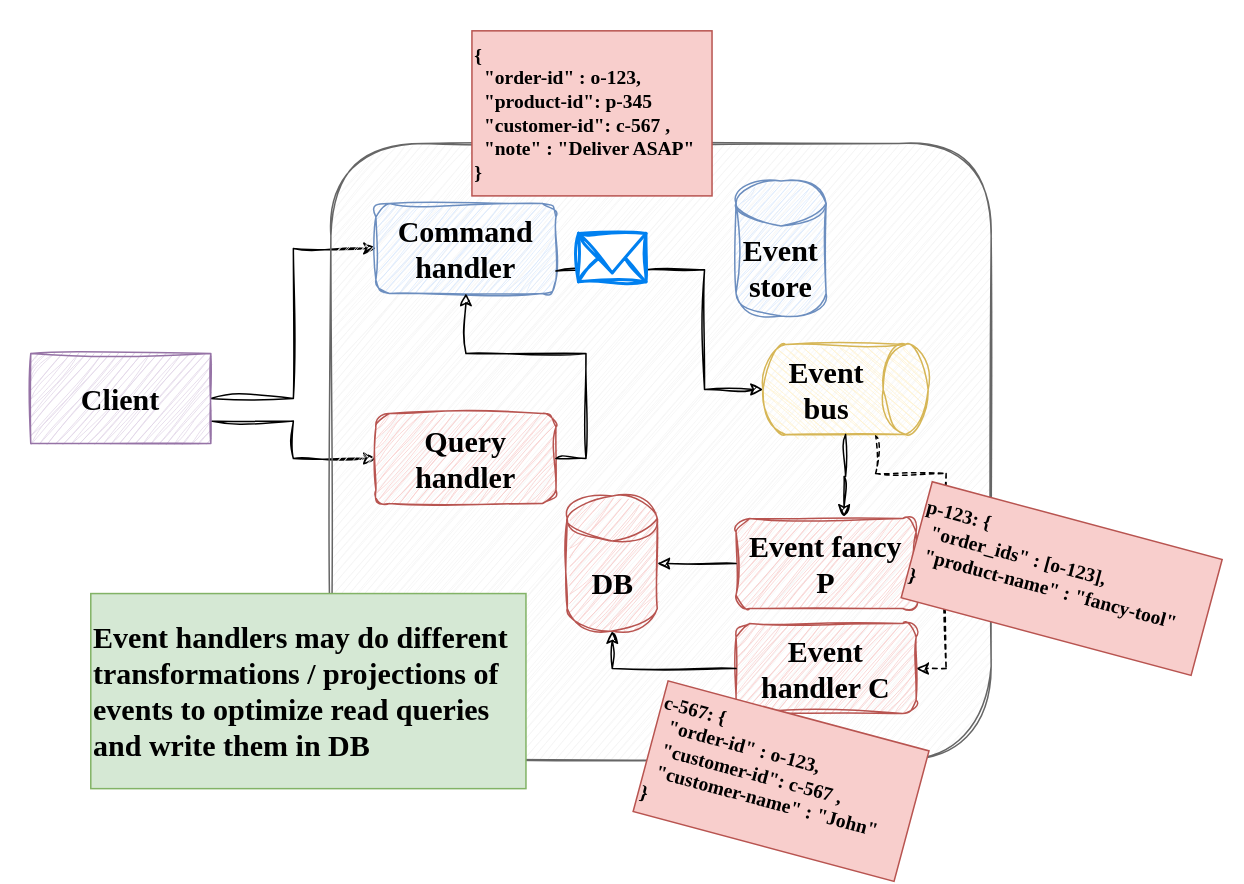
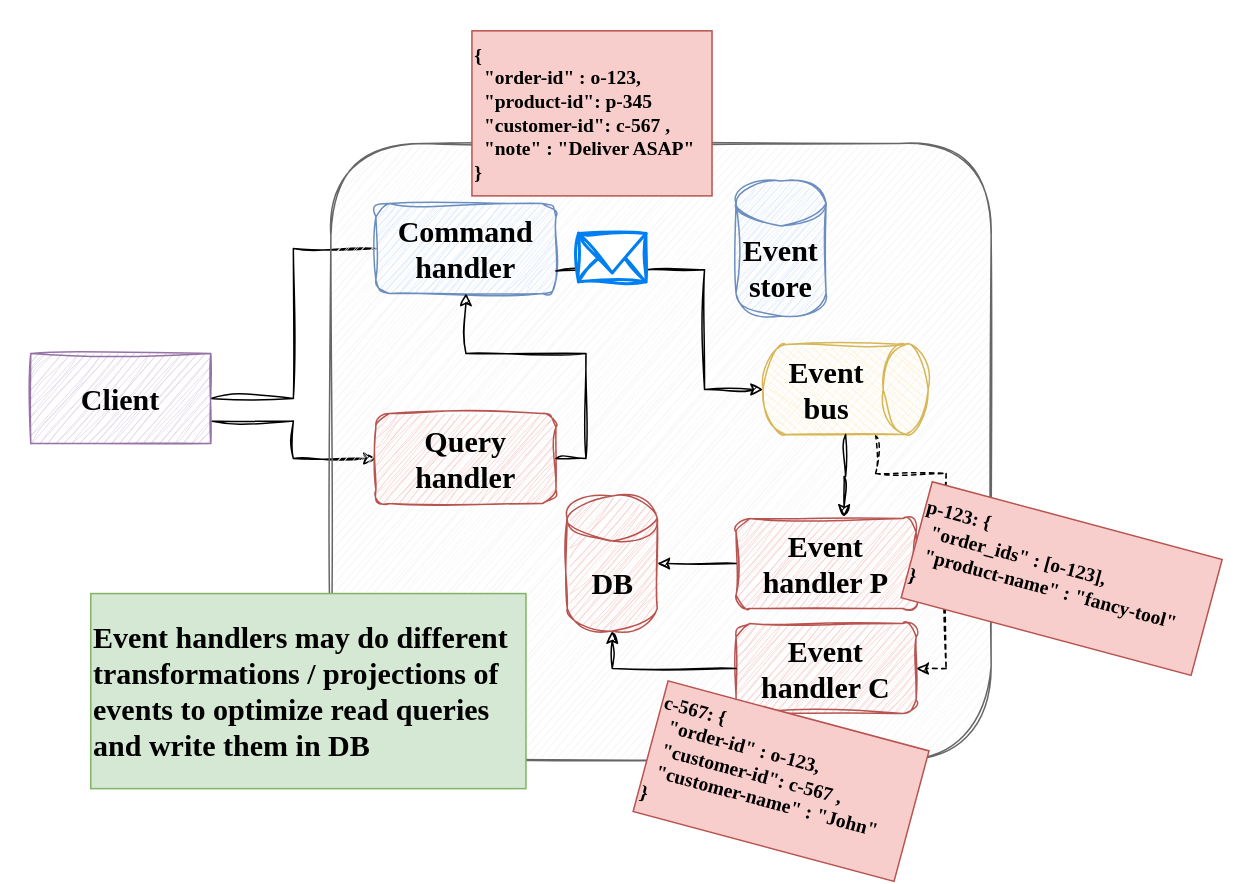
- <mxCell id="2" style="edgeStyle=orthogonalEdgeStyle;rounded=0;sketch=1;hachureGap=4;jiggle=2;curveFitting=1;orthogonalLoop=1;jettySize=auto;html=1;entryX=0;entryY=0.5;entryDx=0;entryDy=0;fontFamily=Architects Daughter;fontSource=https%3A%2F%2Ffonts.googleapis.com%2Fcss%3Ffamily%3DArchitects%2BDaughter;fontSize=16;" parent="1" source="4" target="6" edge="1"><mxGeometry relative="1" as="geometry" /></mxCell>
+ <mxCell id="2" style="edgeStyle=orthogonalEdgeStyle;rounded=0;sketch=1;hachureGap=4;jiggle=2;curveFitting=1;orthogonalLoop=1;jettySize=auto;html=1;entryX=0;entryY=0.5;entryDx=0;entryDy=0;fontFamily=Architects Daughter;fontSource=https%3A%2F%2Ffonts.googleapis.com%2Fcss%3Ffamily%3DArchitects%2BDaughter;fontSize=16;endArrow=none;" parent="1" source="4" target="6" edge="1"><mxGeometry relative="1" as="geometry" /></mxCell>
- <mxCell id="11" value="&lt;b&gt;Event fancy P&lt;/b&gt;" style="rounded=1;whiteSpace=wrap;html=1;sketch=1;hachureGap=4;jiggle=2;curveFitting=1;fontFamily=Architects Daughter;fontSource=https%3A%2F%2Ffonts.googleapis.com%2Fcss%3Ffamily%3DArchitects%2BDaughter;fontSize=20;fillColor=#f8cecc;strokeColor=#b85450;" parent="1" vertex="1"><mxGeometry x="490" y="345" width="120" height="60" as="geometry" /></mxCell>
+ <mxCell id="11" value="&lt;b&gt;Event handler P&lt;/b&gt;" style="rounded=1;whiteSpace=wrap;html=1;sketch=1;hachureGap=4;jiggle=2;curveFitting=1;fontFamily=Architects Daughter;fontSource=https%3A%2F%2Ffonts.googleapis.com%2Fcss%3Ffamily%3DArchitects%2BDaughter;fontSize=20;fillColor=#f8cecc;strokeColor=#b85450;" parent="1" vertex="1"><mxGeometry x="490" y="345" width="120" height="60" as="geometry" /></mxCell>
